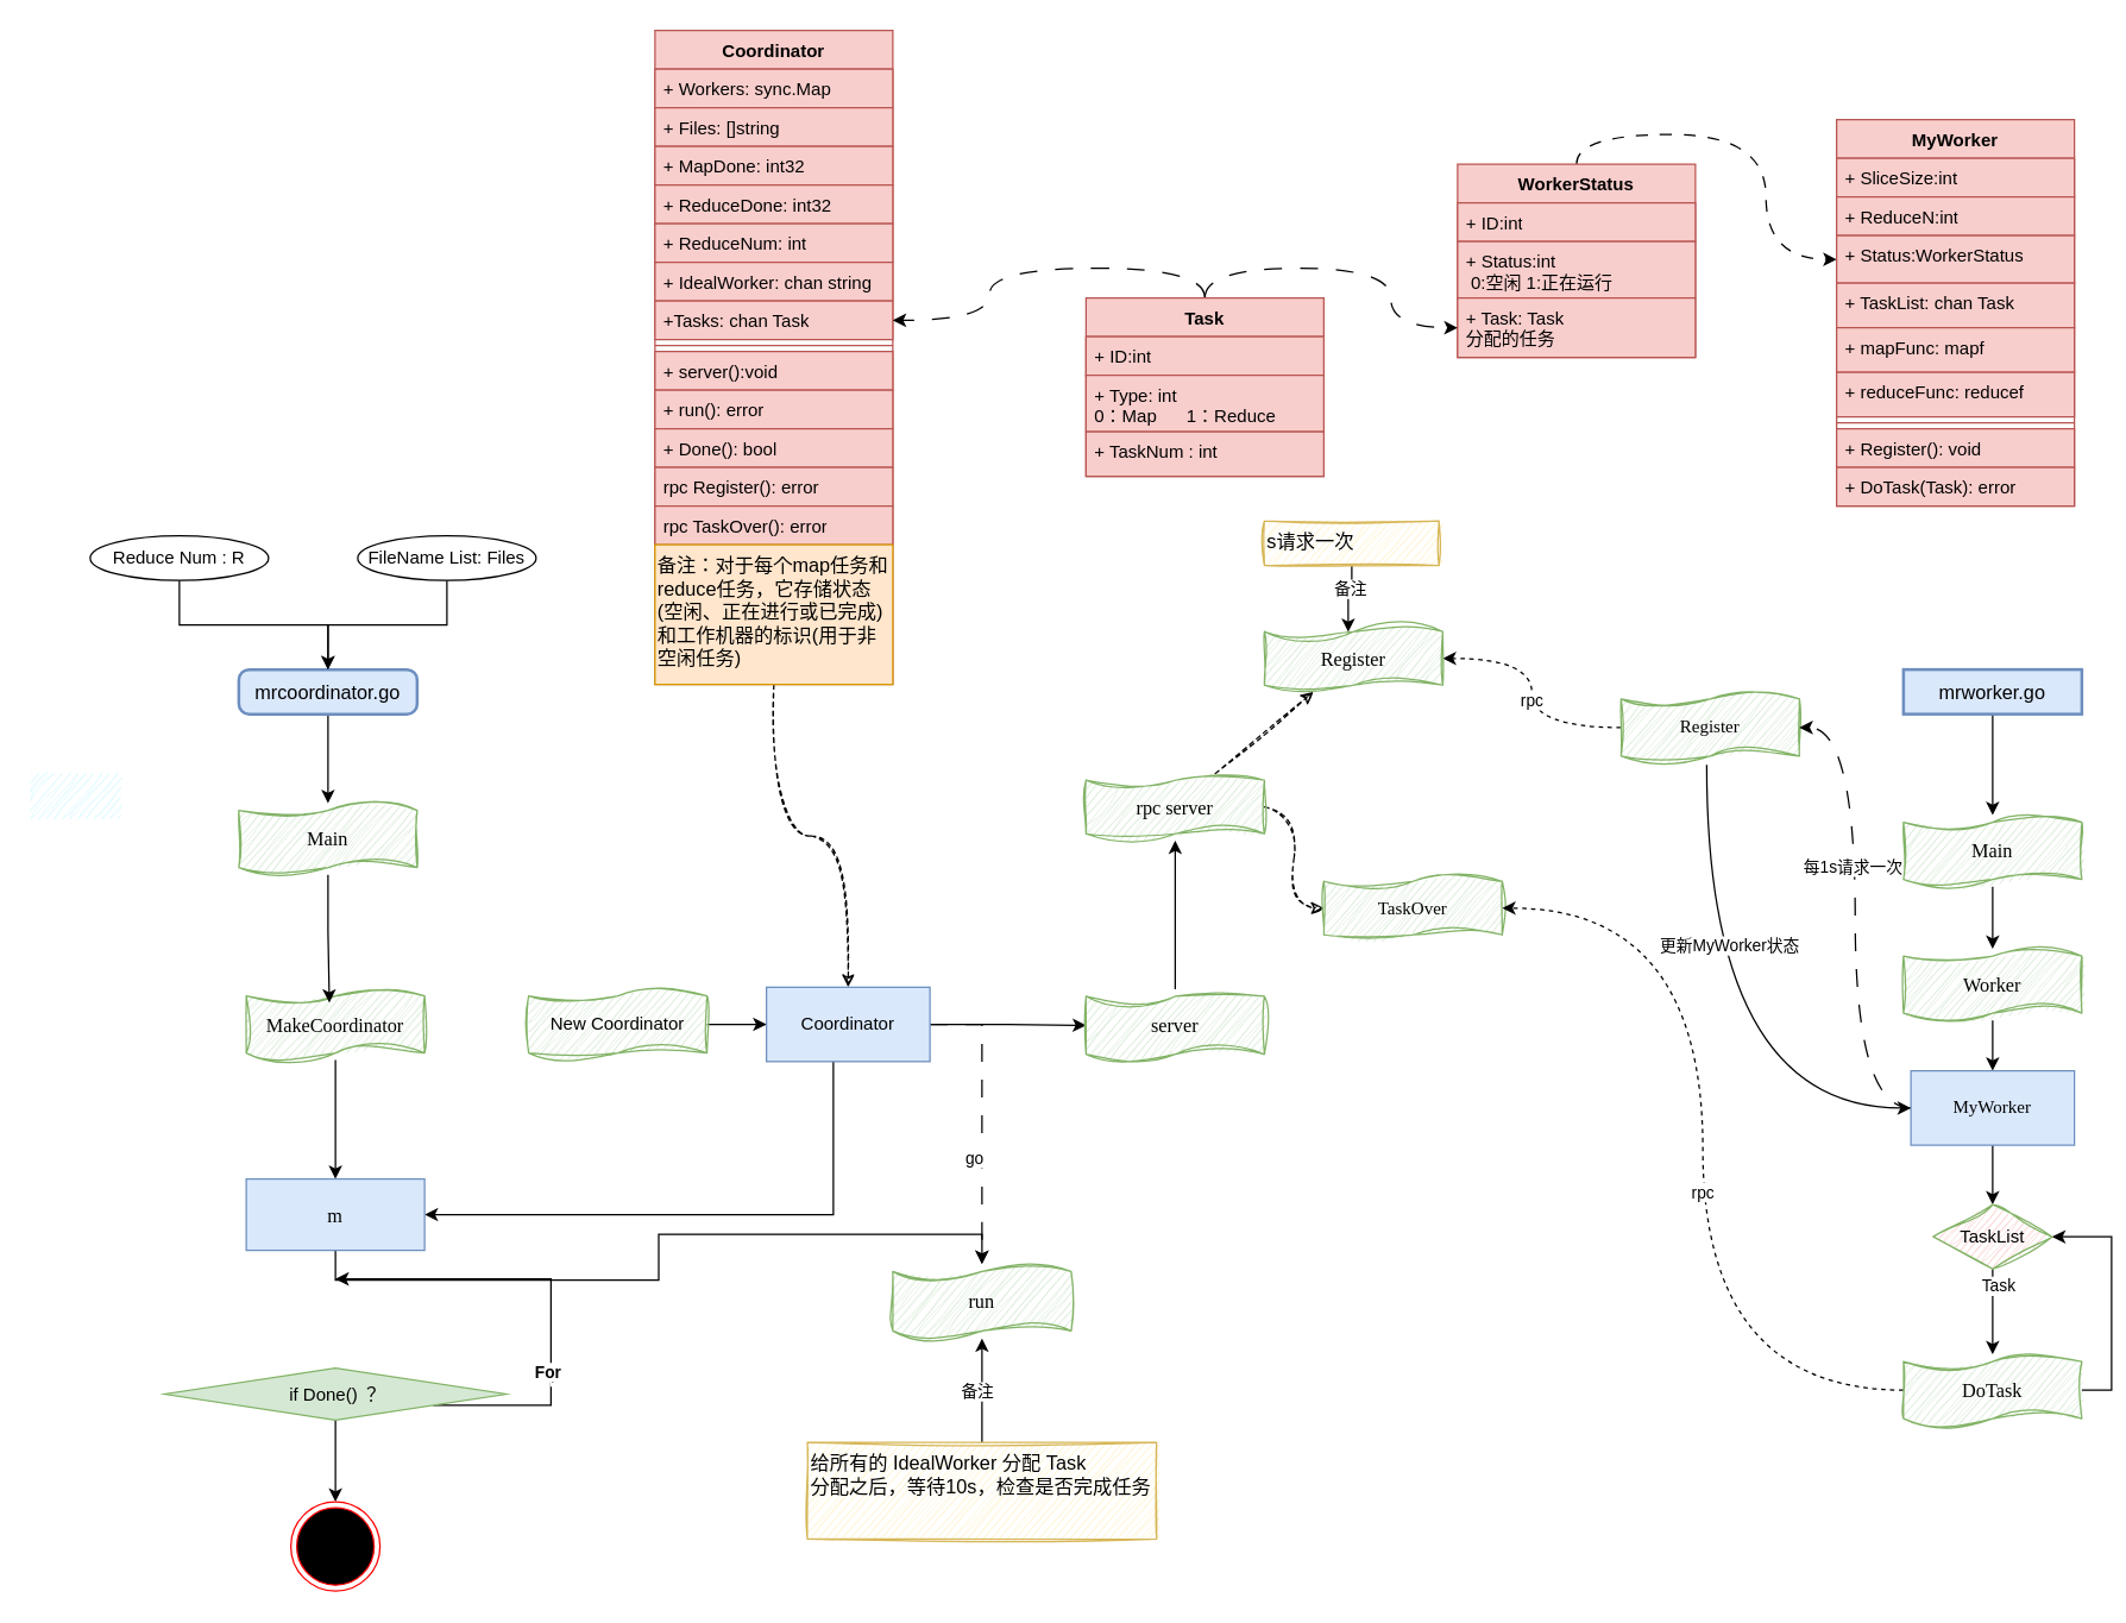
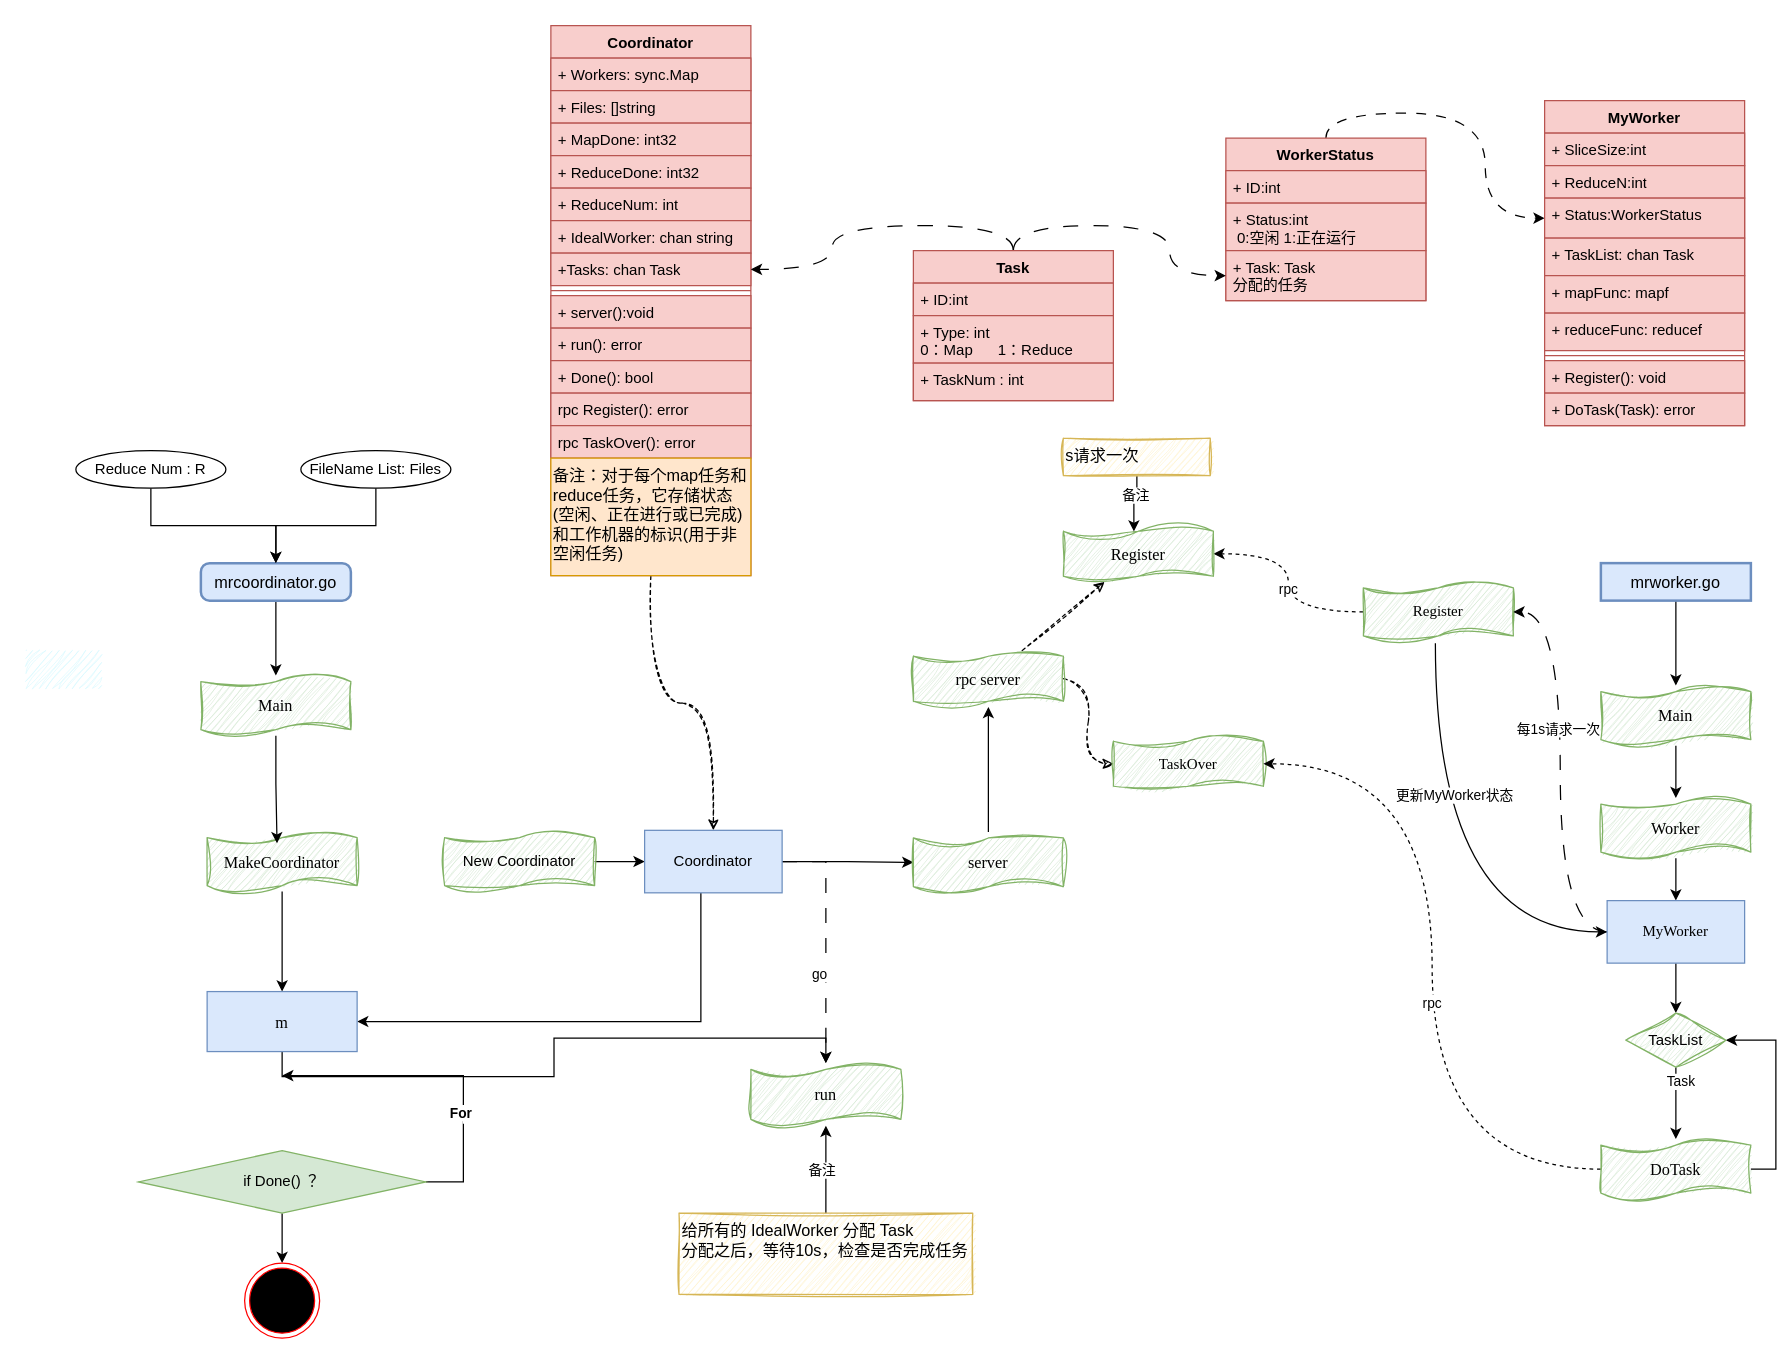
- <mxCell id="97" value="TaskList" style="rhombus;whiteSpace=wrap;html=1;fillColor=#f8cecc;strokeColor=#82b366;rounded=0;sketch=1;curveFitting=1;jiggle=2;shadow=0;" vertex="1" parent="1"><mxGeometry x="1300" y="810" width="80" height="43.24" as="geometry" /></mxCell>
+ <mxCell id="97" value="TaskList" style="rhombus;whiteSpace=wrap;html=1;fillColor=#d5e8d4;strokeColor=#82b366;rounded=0;sketch=1;curveFitting=1;jiggle=2;shadow=0;" vertex="1" parent="1"><mxGeometry x="1300" y="810" width="80" height="43.24" as="geometry" /></mxCell>
- <mxCell id="50" value="if Done() ？" style="rhombus;whiteSpace=wrap;html=1;fillColor=#d5e8d4;strokeColor=#82b366;" parent="1" vertex="1"><mxGeometry x="110" y="920" width="230" height="35" as="geometry" /></mxCell>
+ <mxCell id="50" value="if Done() ？" style="rhombus;whiteSpace=wrap;html=1;fillColor=#d5e8d4;strokeColor=#82b366;" parent="1" vertex="1"><mxGeometry x="110" y="920" width="230" height="50" as="geometry" /></mxCell>
